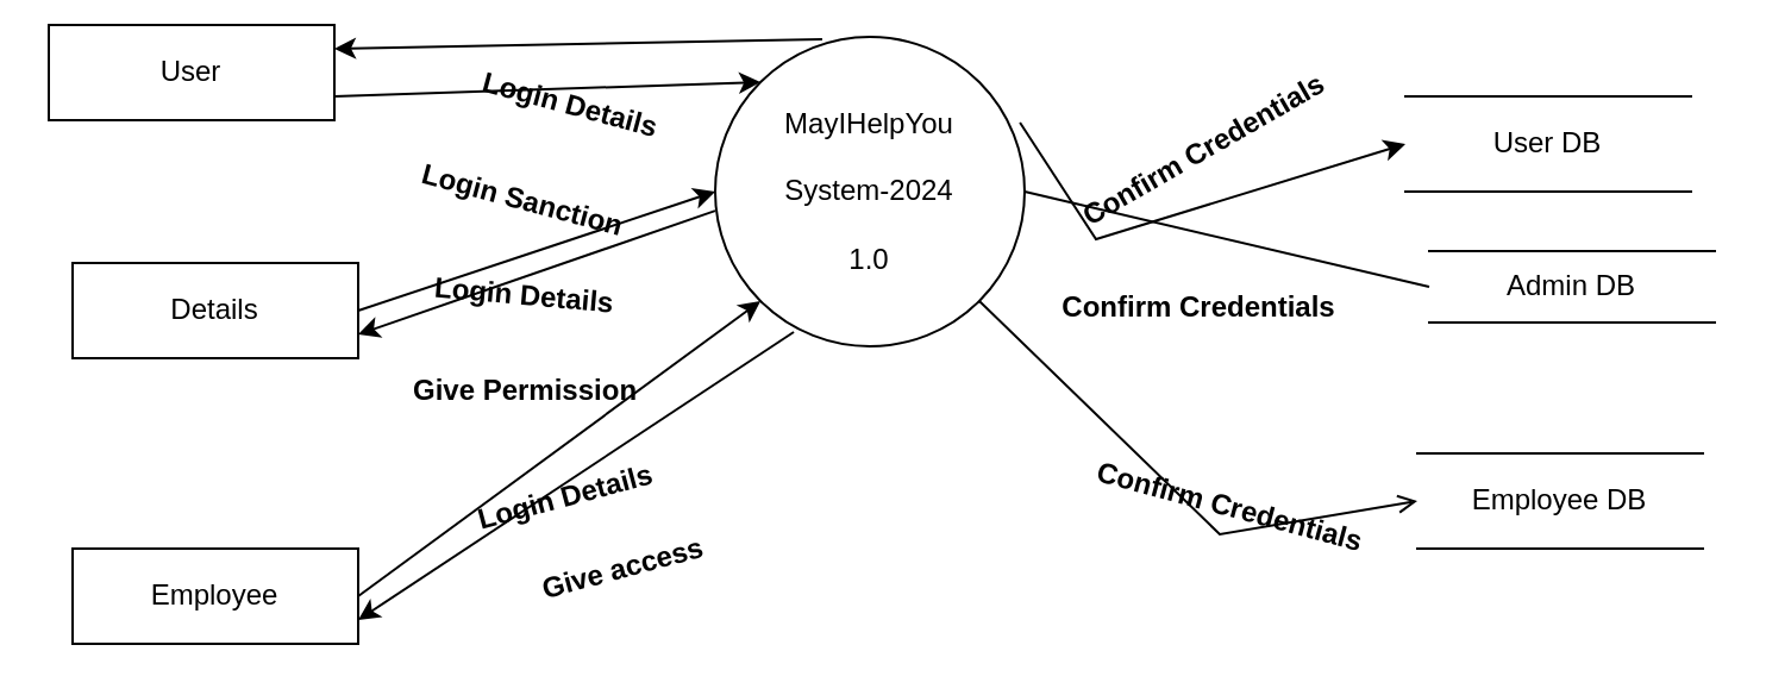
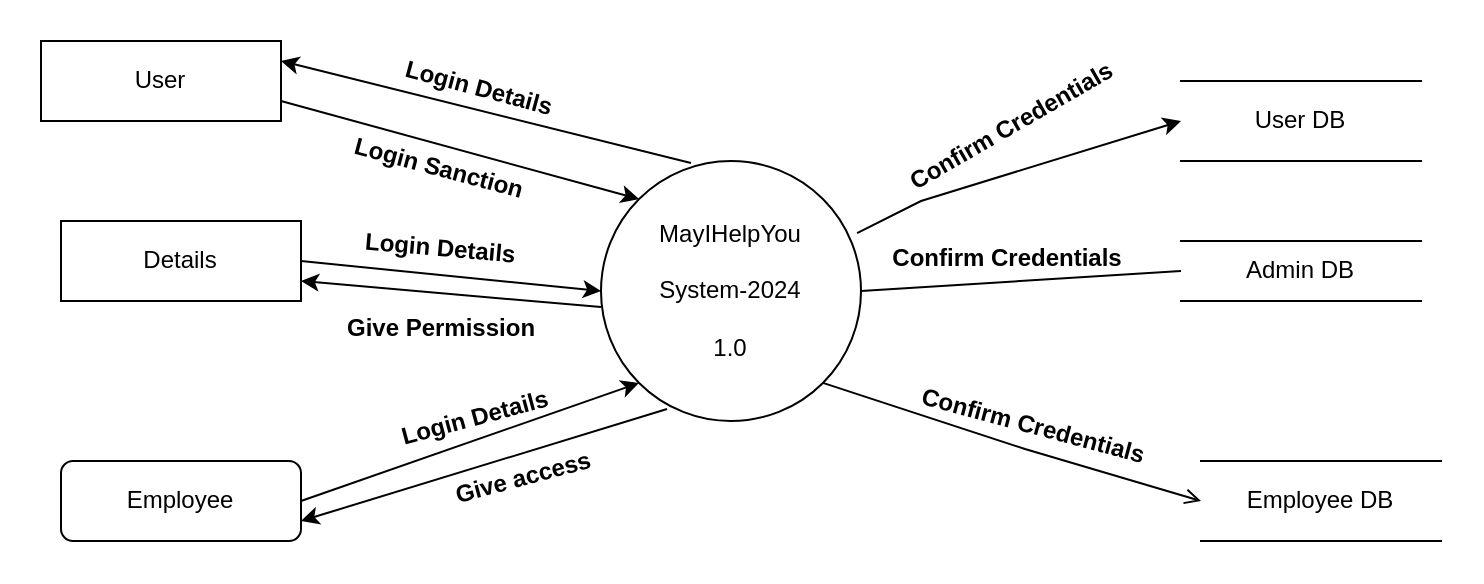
- <mxCell id="3" value="User" style="rounded=0;whiteSpace=wrap;html=1;" parent="1" vertex="1"><mxGeometry x="20" y="10" width="120" height="40" as="geometry" /></mxCell>
+ <mxCell id="3" value="User" style="rounded=0;whiteSpace=wrap;html=1;" parent="1" vertex="1"><mxGeometry x="20" y="20" width="120" height="40" as="geometry" /></mxCell>
- <mxCell id="2" value="MayIHelpYou&lt;div&gt;&lt;br&gt;&lt;/div&gt;&lt;div&gt;System-2024&lt;/div&gt;&lt;div&gt;&lt;br&gt;&lt;/div&gt;&lt;div&gt;1.0&lt;/div&gt;" style="ellipse;whiteSpace=wrap;html=1;" parent="1" vertex="1"><mxGeometry x="300" y="15" width="130" height="130" as="geometry" /></mxCell>
+ <mxCell id="2" value="MayIHelpYou&lt;div&gt;&lt;br&gt;&lt;/div&gt;&lt;div&gt;System-2024&lt;/div&gt;&lt;div&gt;&lt;br&gt;&lt;/div&gt;&lt;div&gt;1.0&lt;/div&gt;" style="ellipse;whiteSpace=wrap;html=1;" parent="1" vertex="1"><mxGeometry x="300" y="80" width="130" height="130" as="geometry" /></mxCell>
- <mxCell id="5" value="Admin DB" style="shape=partialRectangle;whiteSpace=wrap;html=1;left=0;right=0;fillColor=none;" parent="1" vertex="1"><mxGeometry x="600" y="105" width="120" height="30" as="geometry" /></mxCell>
+ <mxCell id="5" value="Admin DB" style="shape=partialRectangle;whiteSpace=wrap;html=1;left=0;right=0;fillColor=none;" parent="1" vertex="1"><mxGeometry x="590" y="120" width="120" height="30" as="geometry" /></mxCell>
- <mxCell id="6" value="Employee DB" style="shape=partialRectangle;whiteSpace=wrap;html=1;left=0;right=0;fillColor=none;" parent="1" vertex="1"><mxGeometry x="595" y="190" width="120" height="40" as="geometry" /></mxCell>
+ <mxCell id="6" value="Employee DB" style="shape=partialRectangle;whiteSpace=wrap;html=1;left=0;right=0;fillColor=none;" parent="1" vertex="1"><mxGeometry x="600" y="230" width="120" height="40" as="geometry" /></mxCell>
- <mxCell id="8" value="Employee" style="rounded=0;whiteSpace=wrap;html=1;" parent="1" vertex="1"><mxGeometry x="30" y="230" width="120" height="40" as="geometry" /></mxCell>
+ <mxCell id="8" value="Employee" style="whiteSpace=wrap;html=1;rounded=1;" parent="1" vertex="1"><mxGeometry x="30" y="230" width="120" height="40" as="geometry" /></mxCell>
